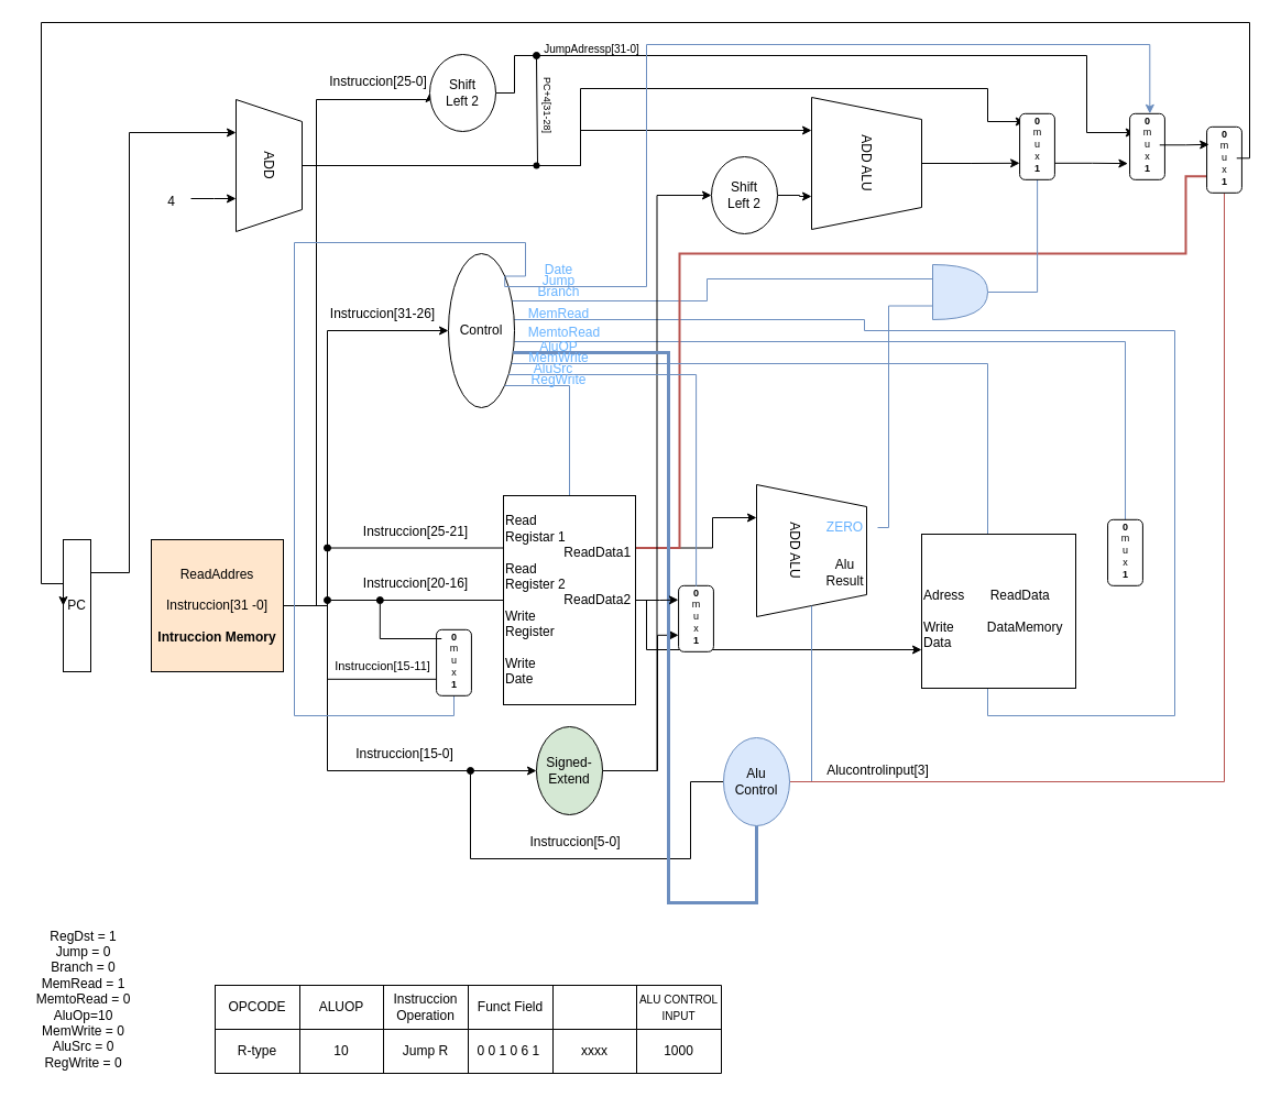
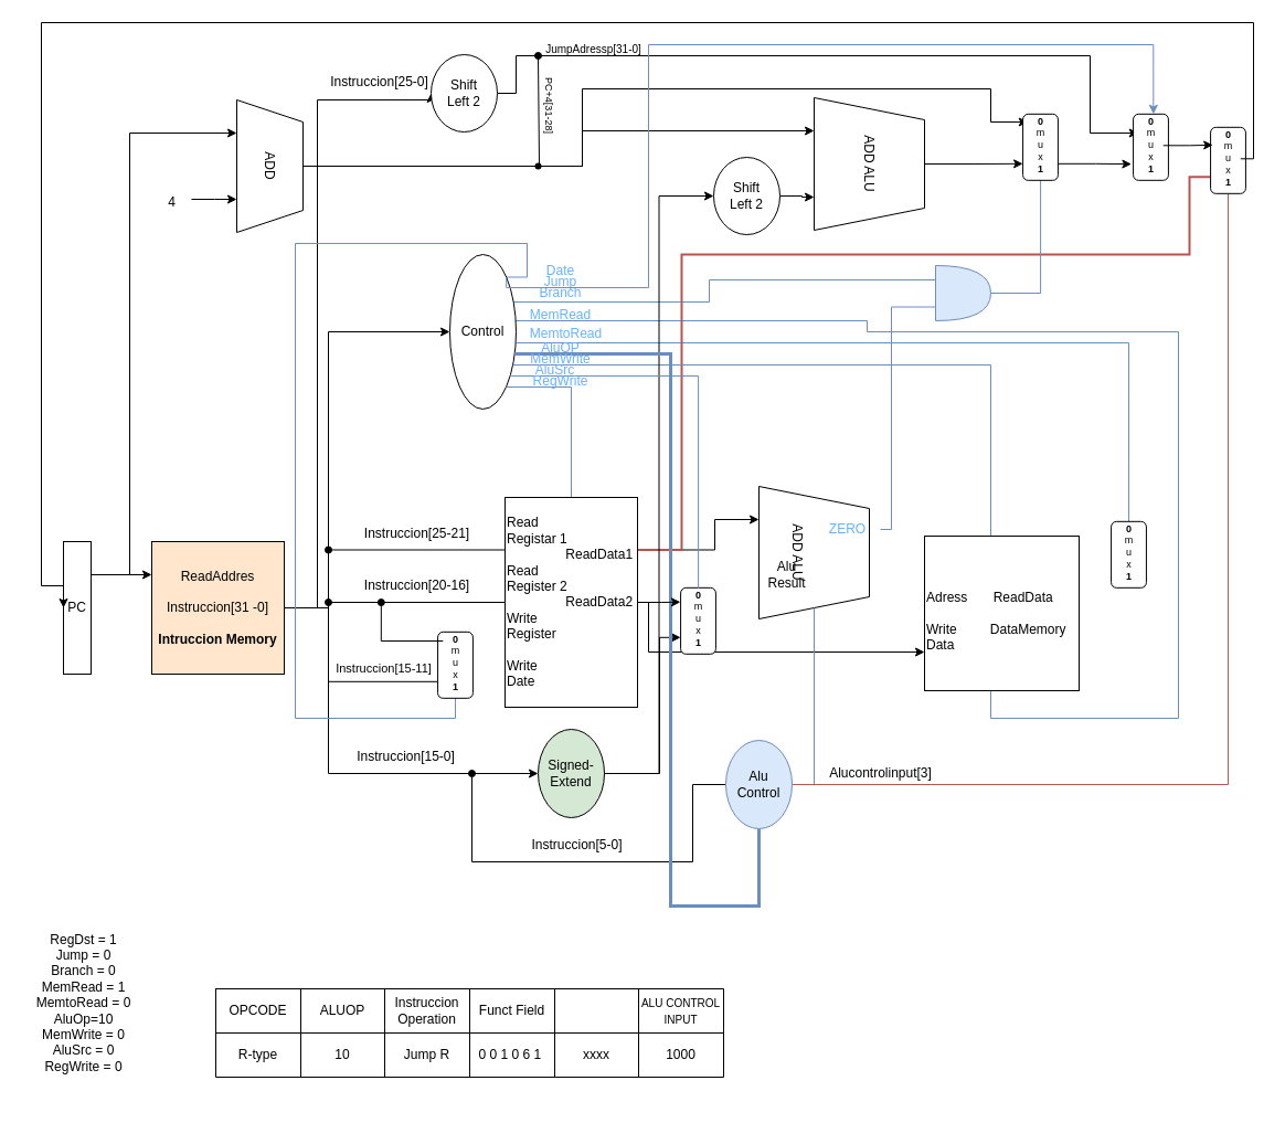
- <mxCell id="31" value="Instruccion[31-26]" style="text;html=1;align=center;verticalAlign=middle;resizable=0;points=[];autosize=1;strokeColor=none;fillColor=none;" parent="1" vertex="1"><mxGeometry x="287" y="270" width="120" height="30" as="geometry" /></mxCell>
+ <mxCell id="2" style="edgeStyle=orthogonalEdgeStyle;rounded=0;orthogonalLoop=1;jettySize=auto;html=1;entryX=0;entryY=0.25;entryDx=0;entryDy=0;" parent="1" source="4" target="9" edge="1"><mxGeometry relative="1" as="geometry"><Array as="points"><mxPoint x="107" y="520" /><mxPoint x="107" y="520" /></Array></mxGeometry></mxCell>
- <mxCell id="57" value="Alu&lt;div&gt;Result&lt;/div&gt;" style="text;html=1;align=center;verticalAlign=middle;resizable=0;points=[];autosize=1;strokeColor=none;fillColor=none;" parent="1" vertex="1"><mxGeometry x="737" y="500" width="60" height="40" as="geometry" /></mxCell>
+ <mxCell id="57" value="Alu&lt;div&gt;Result&lt;/div&gt;" style="text;html=1;align=center;verticalAlign=middle;resizable=0;points=[];autosize=1;strokeColor=none;fillColor=none;" parent="1" vertex="1"><mxGeometry x="682" y="500" width="60" height="40" as="geometry" /></mxCell>
